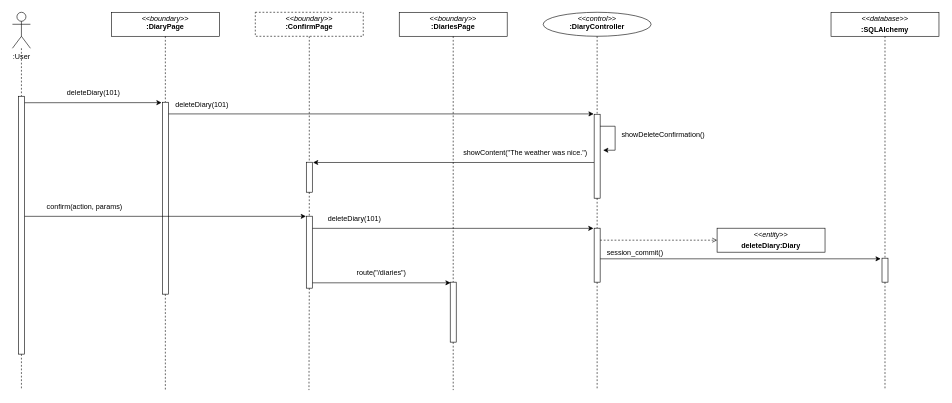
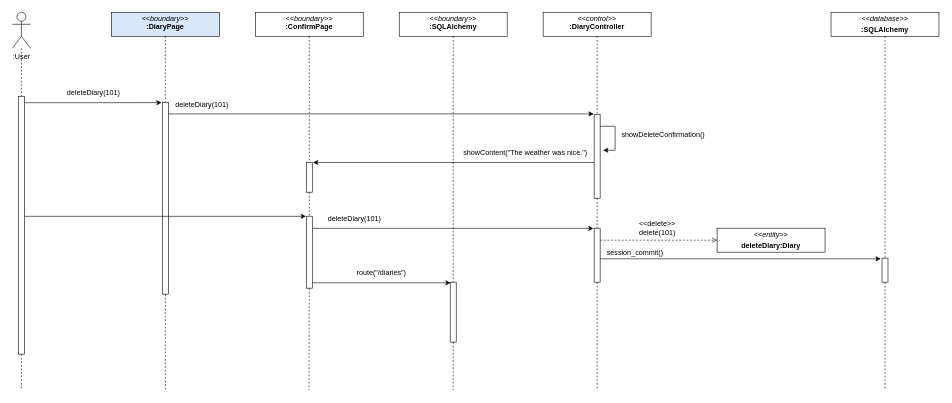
- <mxCell id="12" value="&lt;p style=&quot;margin:0px;margin-top:4px;text-align:center;&quot;&gt;&lt;i&gt;&amp;lt;&amp;lt;boundary&amp;gt;&amp;gt;&lt;/i&gt;&lt;br&gt;&lt;b&gt;:DiariesPage&lt;/b&gt;&lt;/p&gt;" style="verticalAlign=top;align=left;overflow=fill;fontSize=12;fontFamily=Helvetica;html=1;" parent="1" vertex="1"><mxGeometry x="665" y="20" width="180" height="40" as="geometry" /></mxCell>
+ <mxCell id="12" value="&lt;p style=&quot;margin:0px;margin-top:4px;text-align:center;&quot;&gt;&lt;i&gt;&amp;lt;&amp;lt;boundary&amp;gt;&amp;gt;&lt;/i&gt;&lt;br&gt;&lt;b&gt;:SQLAlchemy&lt;/b&gt;&lt;/p&gt;" style="verticalAlign=top;align=left;overflow=fill;fontSize=12;fontFamily=Helvetica;html=1;" parent="1" vertex="1"><mxGeometry x="665" y="20" width="180" height="40" as="geometry" /></mxCell>
- <mxCell id="3" value="&lt;p style=&quot;margin:0px;margin-top:4px;text-align:center;&quot;&gt;&lt;i&gt;&amp;lt;&amp;lt;boundary&amp;gt;&amp;gt;&lt;/i&gt;&lt;br&gt;&lt;b&gt;:Diary&lt;/b&gt;&lt;b style=&quot;background-color: initial;&quot;&gt;Page&lt;/b&gt;&lt;/p&gt;" style="verticalAlign=top;align=left;overflow=fill;fontSize=12;fontFamily=Helvetica;html=1;" parent="1" vertex="1"><mxGeometry x="185" y="20" width="180" height="40" as="geometry" /></mxCell>
+ <mxCell id="3" value="&lt;p style=&quot;margin:0px;margin-top:4px;text-align:center;&quot;&gt;&lt;i&gt;&amp;lt;&amp;lt;boundary&amp;gt;&amp;gt;&lt;/i&gt;&lt;br&gt;&lt;b&gt;:Diary&lt;/b&gt;&lt;b style=&quot;background-color: initial;&quot;&gt;Page&lt;/b&gt;&lt;/p&gt;" style="verticalAlign=top;align=left;overflow=fill;fontSize=12;fontFamily=Helvetica;html=1;fillColor=#dae8fc;" parent="1" vertex="1"><mxGeometry x="185" y="20" width="180" height="40" as="geometry" /></mxCell>
- <mxCell id="5" value="&lt;p style=&quot;margin:0px;margin-top:4px;text-align:center;&quot;&gt;&lt;i&gt;&amp;lt;&amp;lt;boundary&amp;gt;&amp;gt;&lt;/i&gt;&lt;br&gt;&lt;b&gt;:ConfirmPage&lt;/b&gt;&lt;/p&gt;" style="verticalAlign=top;align=left;overflow=fill;fontSize=12;fontFamily=Helvetica;html=1;dashed=1;" parent="1" vertex="1"><mxGeometry x="425" y="20" width="180" height="40" as="geometry" /></mxCell>
+ <mxCell id="5" value="&lt;p style=&quot;margin:0px;margin-top:4px;text-align:center;&quot;&gt;&lt;i&gt;&amp;lt;&amp;lt;boundary&amp;gt;&amp;gt;&lt;/i&gt;&lt;br&gt;&lt;b&gt;:ConfirmPage&lt;/b&gt;&lt;/p&gt;" style="verticalAlign=top;align=left;overflow=fill;fontSize=12;fontFamily=Helvetica;html=1;" parent="1" vertex="1"><mxGeometry x="425" y="20" width="180" height="40" as="geometry" /></mxCell>
- <mxCell id="7" value="&lt;p style=&quot;margin:0px;margin-top:4px;text-align:center;&quot;&gt;&lt;i&gt;&amp;lt;&amp;lt;control&amp;gt;&amp;gt;&lt;/i&gt;&lt;br&gt;&lt;b&gt;:DiaryController&lt;/b&gt;&lt;/p&gt;" style="ellipse;verticalAlign=top;align=left;overflow=fill;fontSize=12;fontFamily=Helvetica;html=1;" parent="1" vertex="1"><mxGeometry x="905" y="20" width="180" height="40" as="geometry" /></mxCell>
+ <mxCell id="7" value="&lt;p style=&quot;margin:0px;margin-top:4px;text-align:center;&quot;&gt;&lt;i&gt;&amp;lt;&amp;lt;control&amp;gt;&amp;gt;&lt;/i&gt;&lt;br&gt;&lt;b&gt;:DiaryController&lt;/b&gt;&lt;/p&gt;" style="verticalAlign=top;align=left;overflow=fill;fontSize=12;fontFamily=Helvetica;html=1;" parent="1" vertex="1"><mxGeometry x="905" y="20" width="180" height="40" as="geometry" /></mxCell>
- <mxCell id="35" value="confirm(action, params)" style="text;html=1;align=center;verticalAlign=middle;resizable=0;points=[];autosize=1;strokeColor=none;fillColor=none;" parent="1" vertex="1"><mxGeometry x="65" y="330" width="150" height="30" as="geometry" /></mxCell>
+ <mxCell id="42" value="&amp;lt;&amp;lt;delete&amp;gt;&amp;gt;&lt;br&gt;delete(101)" style="text;html=1;align=center;verticalAlign=middle;resizable=0;points=[];autosize=1;strokeColor=none;fillColor=none;" parent="1" vertex="1"><mxGeometry x="1055" y="360" width="80" height="40" as="geometry" /></mxCell>
